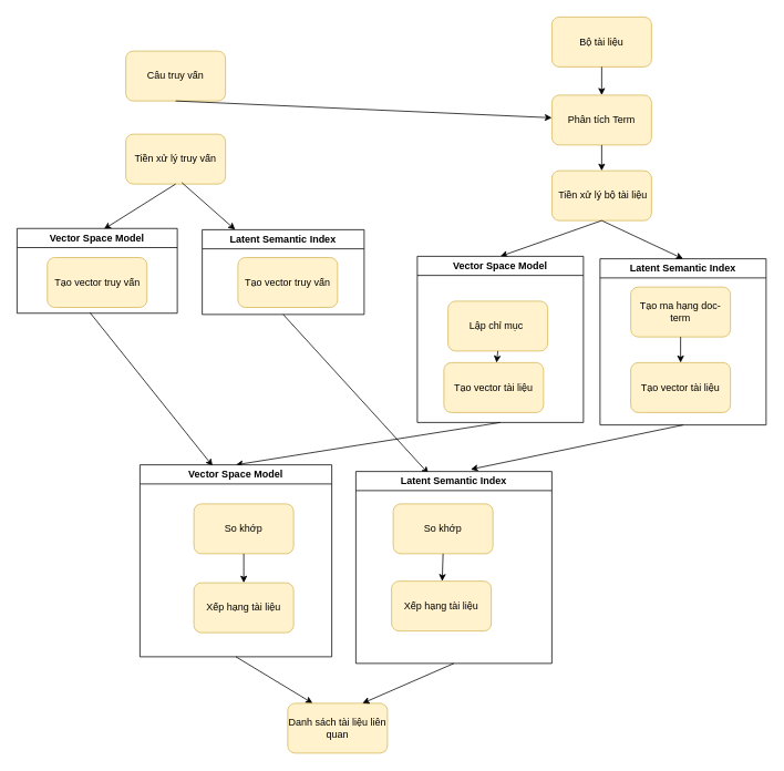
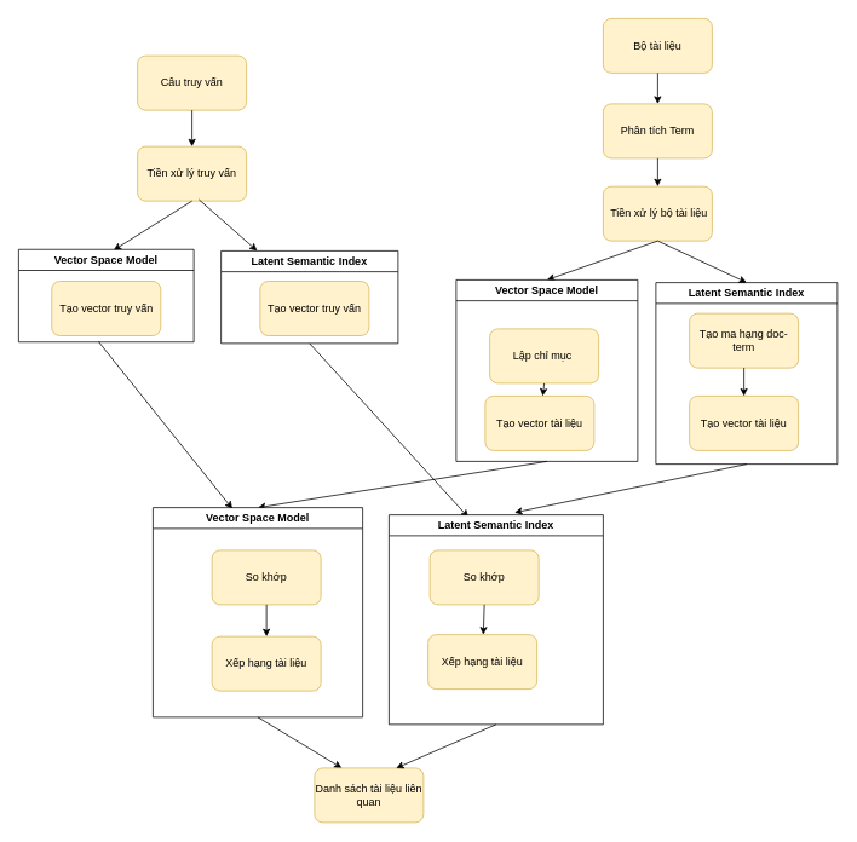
- <mxCell id="3" value="" style="endArrow=classic;html=1;rounded=0;exitX=0.5;exitY=1;exitDx=0;exitDy=0;" edge="1" parent="1" source="2" target="19"><mxGeometry width="50" height="50" relative="1" as="geometry"><mxPoint x="482" y="211" as="sourcePoint" /><mxPoint x="215" y="152" as="targetPoint" /></mxGeometry></mxCell>
+ <mxCell id="3" value="" style="endArrow=classic;html=1;rounded=0;exitX=0.5;exitY=1;exitDx=0;exitDy=0;" edge="1" parent="1" source="2" target="4"><mxGeometry width="50" height="50" relative="1" as="geometry"><mxPoint x="482" y="211" as="sourcePoint" /><mxPoint x="215" y="152" as="targetPoint" /></mxGeometry></mxCell>
